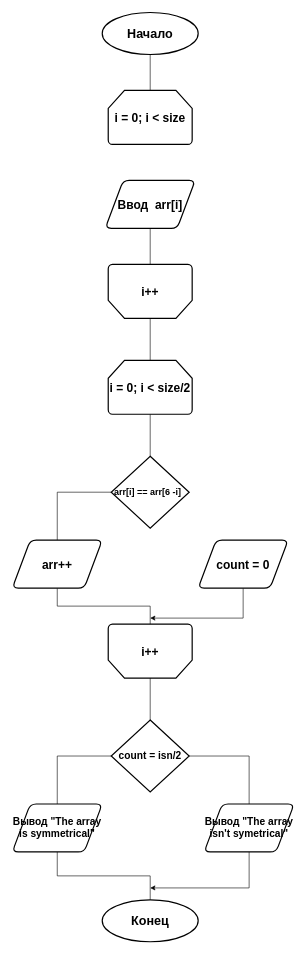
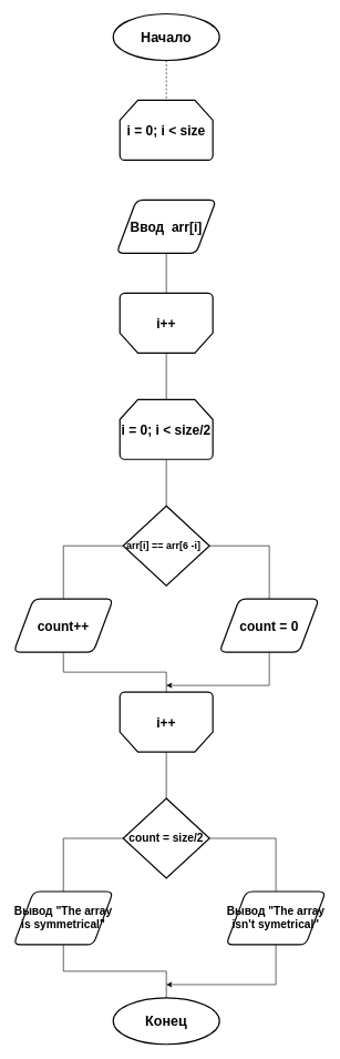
- <mxCell id="2" style="edgeStyle=orthogonalEdgeStyle;rounded=0;orthogonalLoop=1;jettySize=auto;html=1;exitX=0.5;exitY=1;exitDx=0;exitDy=0;exitPerimeter=0;entryX=0.5;entryY=0;entryDx=0;entryDy=0;entryPerimeter=0;endArrow=none;endFill=0;" parent="1" source="3" target="5" edge="1"><mxGeometry relative="1" as="geometry" /></mxCell>
+ <mxCell id="2" style="edgeStyle=orthogonalEdgeStyle;rounded=0;orthogonalLoop=1;jettySize=auto;html=1;exitX=0.5;exitY=1;exitDx=0;exitDy=0;exitPerimeter=0;entryX=0.5;entryY=0;entryDx=0;entryDy=0;entryPerimeter=0;endArrow=none;endFill=0;dashed=1;" parent="1" source="3" target="5" edge="1"><mxGeometry relative="1" as="geometry" /></mxCell>
+ <mxCell id="12" style="edgeStyle=orthogonalEdgeStyle;rounded=0;orthogonalLoop=1;jettySize=auto;html=1;exitX=1;exitY=0.5;exitDx=0;exitDy=0;exitPerimeter=0;entryX=0.5;entryY=0;entryDx=0;entryDy=0;endArrow=none;endFill=0;" parent="1" source="14" target="20" edge="1"><mxGeometry relative="1" as="geometry" /></mxCell>
- <mxCell id="18" value="&lt;div&gt;&lt;b&gt;&lt;font style=&quot;font-size: 20px&quot;&gt;arr++&lt;/font&gt;&lt;/b&gt;&lt;/div&gt;" style="shape=parallelogram;perimeter=parallelogramPerimeter;whiteSpace=wrap;html=1;strokeWidth=2;gradientColor=none;rounded=1;comic=0;shadow=0;align=center;" parent="1" vertex="1"><mxGeometry x="20" y="900" width="150" height="80" as="geometry" /></mxCell>
+ <mxCell id="18" value="&lt;div&gt;&lt;b&gt;&lt;font style=&quot;font-size: 20px&quot;&gt;count++&lt;/font&gt;&lt;/b&gt;&lt;/div&gt;" style="shape=parallelogram;perimeter=parallelogramPerimeter;whiteSpace=wrap;html=1;strokeWidth=2;gradientColor=none;rounded=1;comic=0;shadow=0;align=center;" parent="1" vertex="1"><mxGeometry x="20" y="900" width="150" height="80" as="geometry" /></mxCell>
- <mxCell id="23" value="&lt;b&gt;&lt;font style=&quot;font-size: 17px&quot;&gt;count = isn/2&lt;/font&gt;&lt;/b&gt;" style="strokeWidth=2;html=1;shape=mxgraph.flowchart.decision;whiteSpace=wrap;rounded=1;shadow=0;comic=0;gradientColor=none;" vertex="1" parent="1"><mxGeometry x="185" y="1200" width="130" height="120" as="geometry" /></mxCell>
+ <mxCell id="23" value="&lt;b&gt;&lt;font style=&quot;font-size: 17px&quot;&gt;count = size/2&lt;/font&gt;&lt;/b&gt;" style="strokeWidth=2;html=1;shape=mxgraph.flowchart.decision;whiteSpace=wrap;rounded=1;shadow=0;comic=0;gradientColor=none;" vertex="1" parent="1"><mxGeometry x="185" y="1200" width="130" height="120" as="geometry" /></mxCell>
